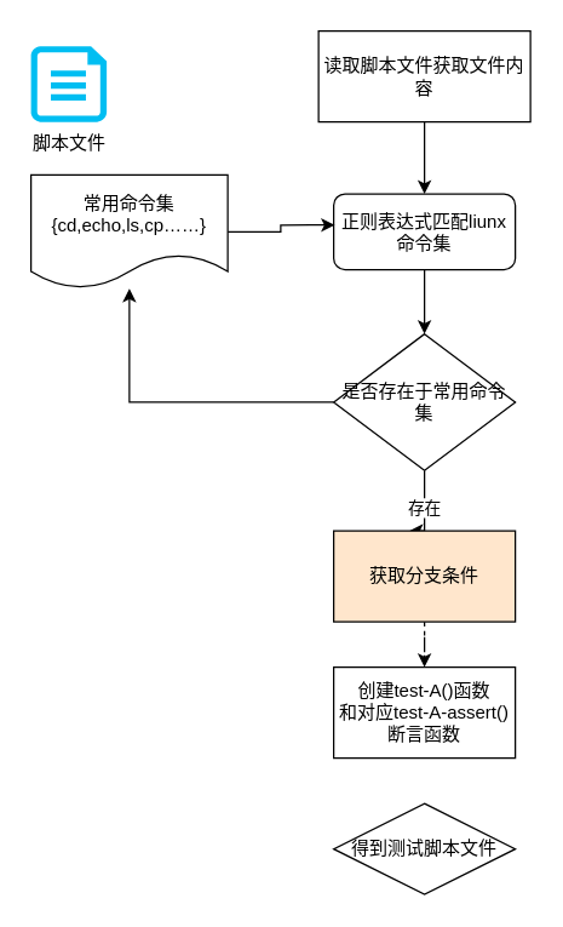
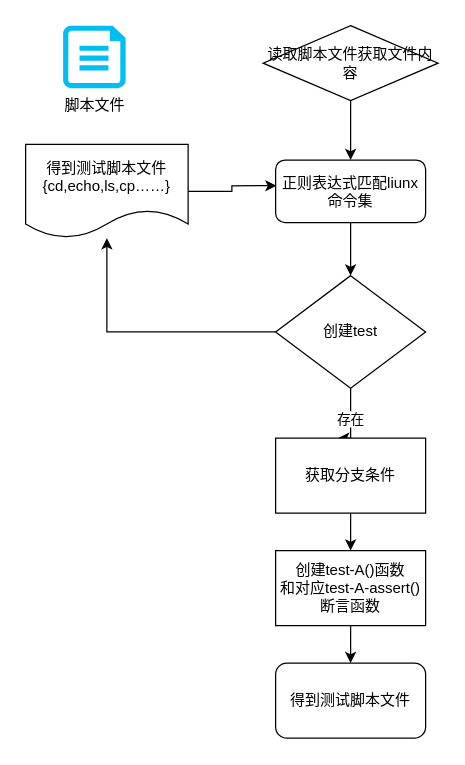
- <mxCell id="4" value="读取脚本文件获取文件内容" style="rounded=0;whiteSpace=wrap;html=1;" vertex="1" parent="1"><mxGeometry x="210" y="20" width="140" height="60" as="geometry" /></mxCell>
+ <mxCell id="4" value="读取脚本文件获取文件内容" style="rhombus;whiteSpace=wrap;html=1;" vertex="1" parent="1"><mxGeometry x="210" y="20" width="140" height="60" as="geometry" /></mxCell>
- <mxCell id="2" value="脚本文件" style="verticalLabelPosition=bottom;html=1;verticalAlign=top;align=center;strokeColor=none;fillColor=#00BEF2;shape=mxgraph.azure.cloud_services_configuration_file;pointerEvents=1;" vertex="1" parent="1"><mxGeometry x="20" y="30" width="50" height="50" as="geometry" /></mxCell>
+ <mxCell id="2" value="脚本文件" style="verticalLabelPosition=bottom;html=1;verticalAlign=top;align=center;strokeColor=none;fillColor=#00BEF2;shape=mxgraph.azure.cloud_services_configuration_file;pointerEvents=1;" vertex="1" parent="1"><mxGeometry x="50" y="20" width="50" height="50" as="geometry" /></mxCell>
- <mxCell id="8" value="常用命令集&lt;br&gt;{cd,echo,ls,cp……}" style="shape=document;whiteSpace=wrap;html=1;boundedLbl=1;" vertex="1" parent="1"><mxGeometry x="20" y="115" width="130" height="75" as="geometry" /></mxCell>
+ <mxCell id="8" value="得到测试脚本文件&lt;br&gt;{cd,echo,ls,cp……}" style="shape=document;whiteSpace=wrap;html=1;boundedLbl=1;" vertex="1" parent="1"><mxGeometry x="20" y="115" width="130" height="75" as="geometry" /></mxCell>
- <mxCell id="12" value="是否存在于常用命令集" style="rhombus;whiteSpace=wrap;html=1;" vertex="1" parent="1"><mxGeometry x="220" y="220" width="120" height="90" as="geometry" /></mxCell>
+ <mxCell id="12" value="创建test" style="rhombus;whiteSpace=wrap;html=1;" vertex="1" parent="1"><mxGeometry x="220" y="220" width="120" height="90" as="geometry" /></mxCell>
- <mxCell id="14" value="获取分支条件" style="rounded=0;whiteSpace=wrap;html=1;fillColor=#ffe6cc;" vertex="1" parent="1"><mxGeometry x="220" y="350" width="120" height="60" as="geometry" /></mxCell>
+ <mxCell id="14" value="获取分支条件" style="rounded=0;whiteSpace=wrap;html=1;" vertex="1" parent="1"><mxGeometry x="220" y="350" width="120" height="60" as="geometry" /></mxCell>
- <mxCell id="13" style="edgeStyle=orthogonalEdgeStyle;rounded=0;orthogonalLoop=1;jettySize=auto;html=1;dashed=1;" edge="1" parent="1" source="14" target="17"><mxGeometry relative="1" as="geometry"><mxPoint x="270" y="440" as="targetPoint" /></mxGeometry></mxCell>
+ <mxCell id="13" style="edgeStyle=orthogonalEdgeStyle;rounded=0;orthogonalLoop=1;jettySize=auto;html=1;" edge="1" parent="1" source="14" target="17"><mxGeometry relative="1" as="geometry"><mxPoint x="270" y="440" as="targetPoint" /></mxGeometry></mxCell>
+ <mxCell id="16" style="edgeStyle=orthogonalEdgeStyle;rounded=0;orthogonalLoop=1;jettySize=auto;html=1;entryX=0.5;entryY=0;entryDx=0;entryDy=0;" edge="1" parent="1" source="17" target="18"><mxGeometry relative="1" as="geometry" /></mxCell>
- <mxCell id="18" value="得到测试脚本文件" style="rhombus;whiteSpace=wrap;html=1;" vertex="1" parent="1"><mxGeometry x="220" y="530" width="120" height="60" as="geometry" /></mxCell>
+ <mxCell id="18" value="得到测试脚本文件" style="rounded=1;whiteSpace=wrap;html=1;" vertex="1" parent="1"><mxGeometry x="220" y="530" width="120" height="60" as="geometry" /></mxCell>
